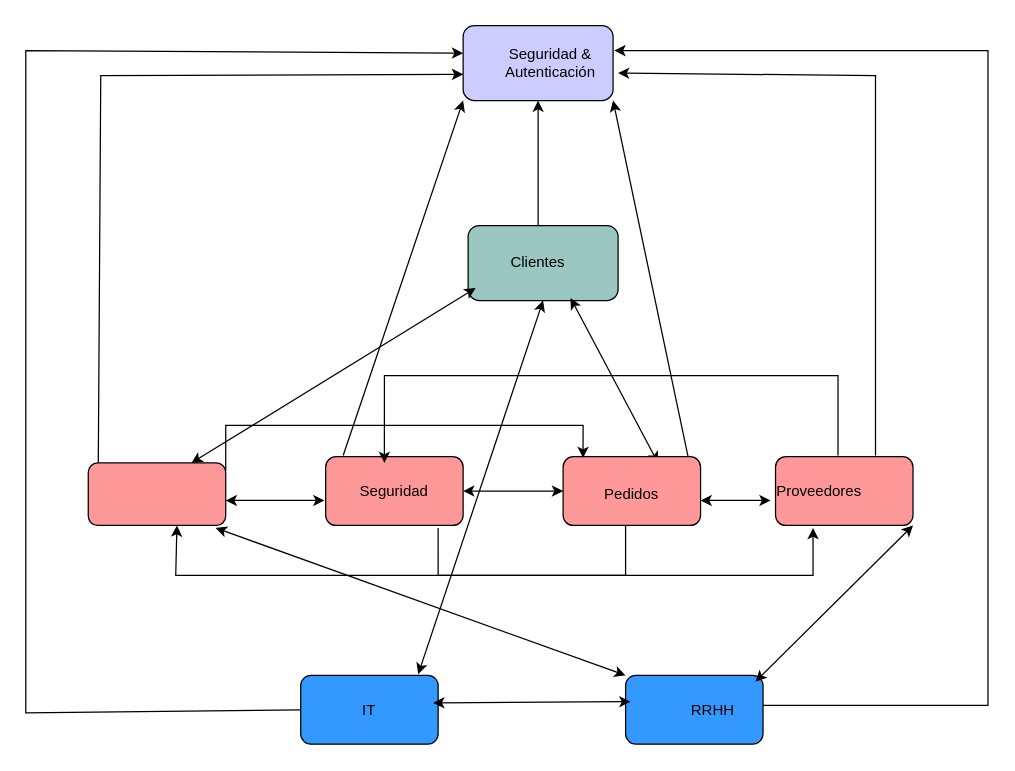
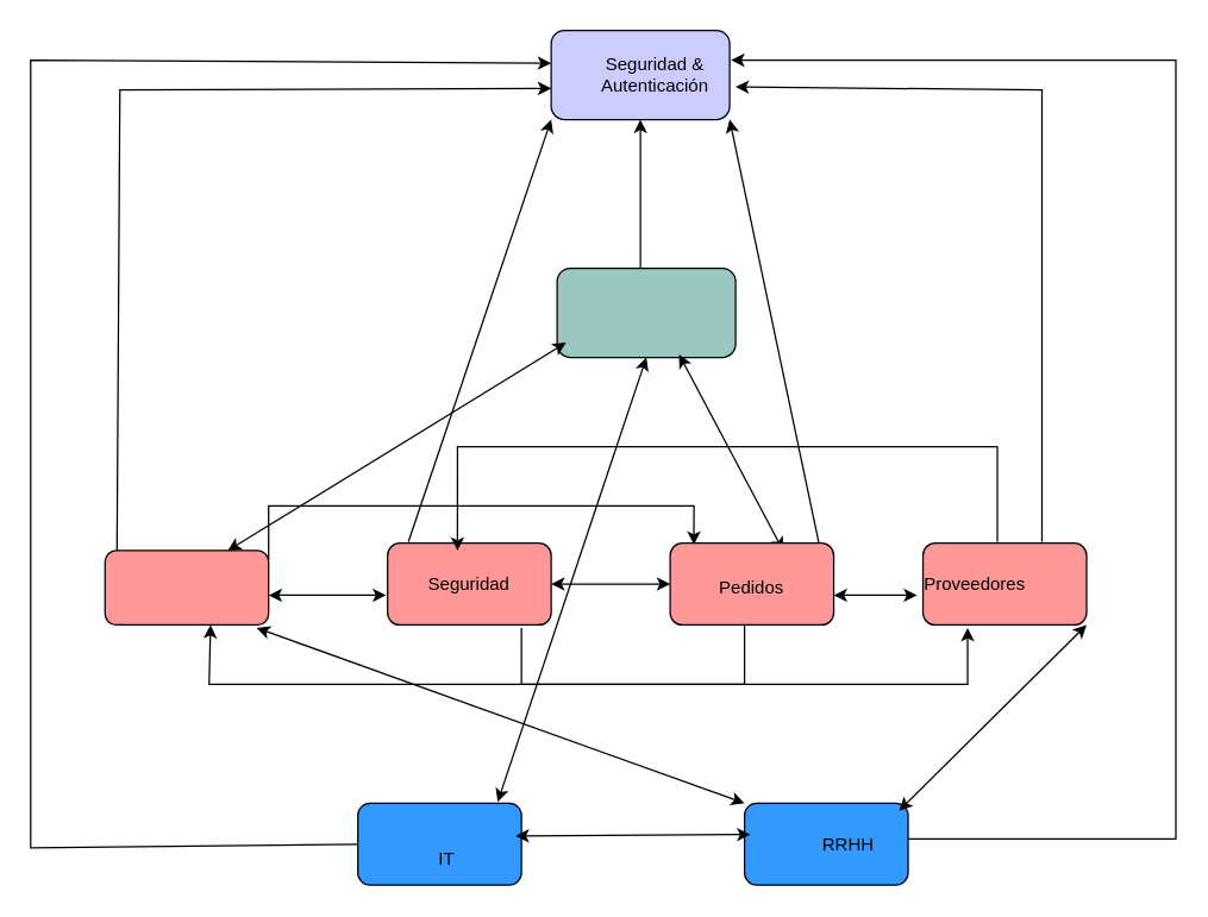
- <mxCell id="3" value="Clientes" style="text;html=1;align=center;verticalAlign=middle;whiteSpace=wrap;rounded=0;" vertex="1" parent="1"><mxGeometry x="400" y="195" width="60" height="30" as="geometry" /></mxCell>
- <mxCell id="16" value="IT" style="text;html=1;align=center;verticalAlign=middle;whiteSpace=wrap;rounded=0;" vertex="1" parent="1"><mxGeometry x="265" y="552.5" width="60" height="30" as="geometry" /></mxCell>
+ <mxCell id="16" value="IT" style="text;html=1;align=center;verticalAlign=middle;whiteSpace=wrap;rounded=0;" vertex="1" parent="1"><mxGeometry x="270" y="562.5" width="60" height="30" as="geometry" /></mxCell>
